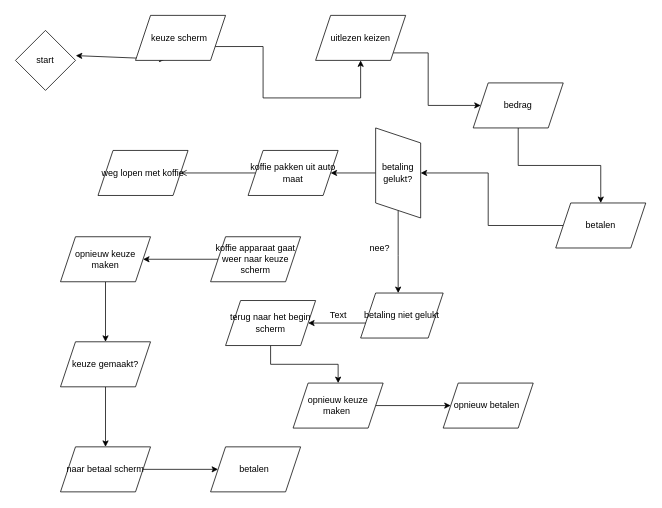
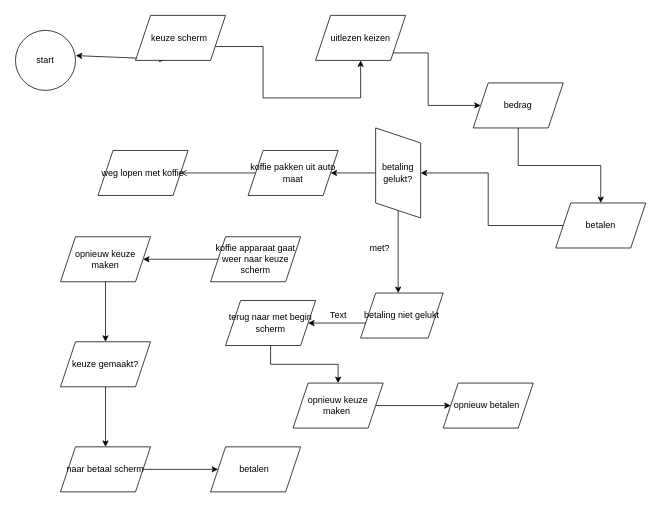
- <mxCell id="2" value="start" style="rhombus;whiteSpace=wrap;html=1;aspect=fixed;" vertex="1" parent="1"><mxGeometry x="20" y="40" width="80" height="80" as="geometry" /></mxCell>
+ <mxCell id="2" value="start" style="ellipse;whiteSpace=wrap;html=1;aspect=fixed;" vertex="1" parent="1"><mxGeometry x="20" y="40" width="80" height="80" as="geometry" /></mxCell>
- <mxCell id="22" value="nee?&lt;br&gt;" style="text;html=1;align=center;verticalAlign=middle;resizable=0;points=[];autosize=1;strokeColor=none;fillColor=none;" vertex="1" parent="1"><mxGeometry x="480" y="315" width="50" height="30" as="geometry" /></mxCell>
+ <mxCell id="22" value="met?&lt;br&gt;" style="text;html=1;align=center;verticalAlign=middle;resizable=0;points=[];autosize=1;strokeColor=none;fillColor=none;" vertex="1" parent="1"><mxGeometry x="480" y="315" width="50" height="30" as="geometry" /></mxCell>
- <mxCell id="18" value="terug naar het begin scherm" style="shape=parallelogram;perimeter=parallelogramPerimeter;whiteSpace=wrap;html=1;fixedSize=1;" vertex="1" parent="1"><mxGeometry x="300" y="400" width="120" height="60" as="geometry" /></mxCell>
+ <mxCell id="18" value="terug naar met begin scherm" style="shape=parallelogram;perimeter=parallelogramPerimeter;whiteSpace=wrap;html=1;fixedSize=1;" vertex="1" parent="1"><mxGeometry x="300" y="400" width="120" height="60" as="geometry" /></mxCell>
